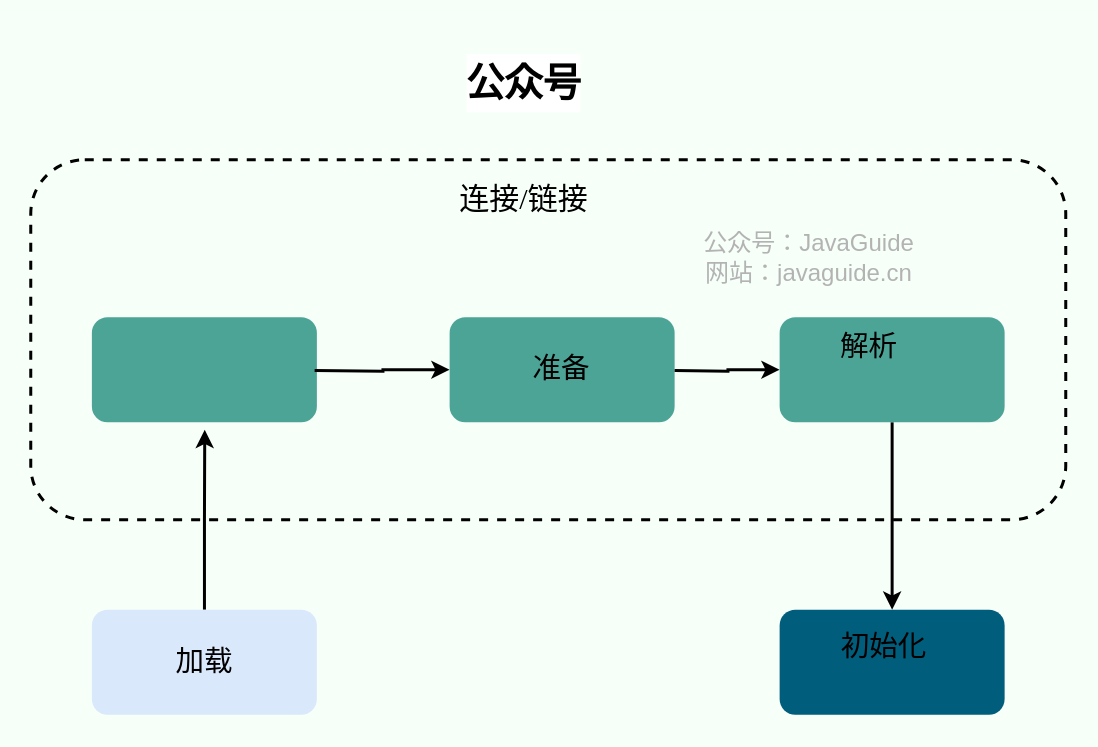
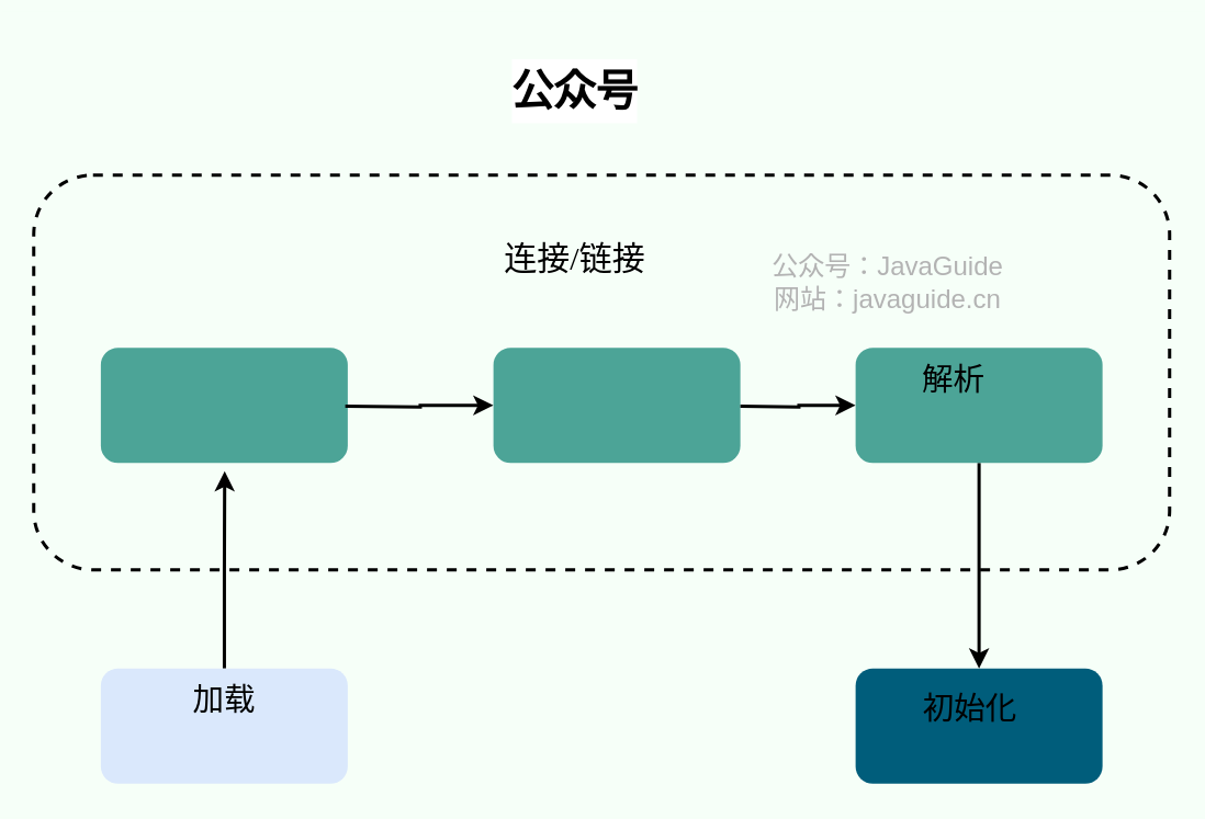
- <mxCell id="16" value="连接/链接" style="text;html=1;strokeColor=none;fillColor=none;align=center;verticalAlign=middle;whiteSpace=wrap;rounded=0;fontSize=20;fontFamily=JetBrains Mono;fontSource=https%3A%2F%2Ffonts.googleapis.com%2Fcss%3Ffamily%3DJetBrains%2BMono;" vertex="1" parent="1"><mxGeometry x="291.5" y="115" width="114" height="20" as="geometry" /></mxCell>
+ <mxCell id="16" value="连接/链接" style="text;html=1;strokeColor=none;fillColor=none;align=center;verticalAlign=middle;whiteSpace=wrap;rounded=0;fontSize=20;fontFamily=JetBrains Mono;fontSource=https%3A%2F%2Ffonts.googleapis.com%2Fcss%3Ffamily%3DJetBrains%2BMono;" vertex="1" parent="1"><mxGeometry x="291.5" y="140" width="114" height="20" as="geometry" /></mxCell>
- <mxCell id="11" value="准备" style="text;html=1;strokeColor=none;fillColor=none;align=center;verticalAlign=middle;whiteSpace=wrap;rounded=0;fontSize=19;fontFamily=JetBrains Mono;fontSource=https%3A%2F%2Ffonts.googleapis.com%2Fcss%3Ffamily%3DJetBrains%2BMono;" vertex="1" parent="1"><mxGeometry x="317.25" y="230" width="114" height="20" as="geometry" /></mxCell>
- <mxCell id="4" value="加载" style="text;html=1;strokeColor=none;fillColor=none;align=center;verticalAlign=middle;whiteSpace=wrap;rounded=0;fontSize=19;fontFamily=JetBrains Mono;fontSource=https%3A%2F%2Ffonts.googleapis.com%2Fcss%3Ffamily%3DJetBrains%2BMono;" vertex="1" parent="1"><mxGeometry x="78.75" y="425" width="114" height="20" as="geometry" /></mxCell>
+ <mxCell id="4" value="加载" style="text;html=1;strokeColor=none;fillColor=none;align=center;verticalAlign=middle;whiteSpace=wrap;rounded=0;fontSize=19;fontFamily=JetBrains Mono;fontSource=https%3A%2F%2Ffonts.googleapis.com%2Fcss%3Ffamily%3DJetBrains%2BMono;" vertex="1" parent="1"><mxGeometry x="78.75" y="410" width="114" height="20" as="geometry" /></mxCell>
